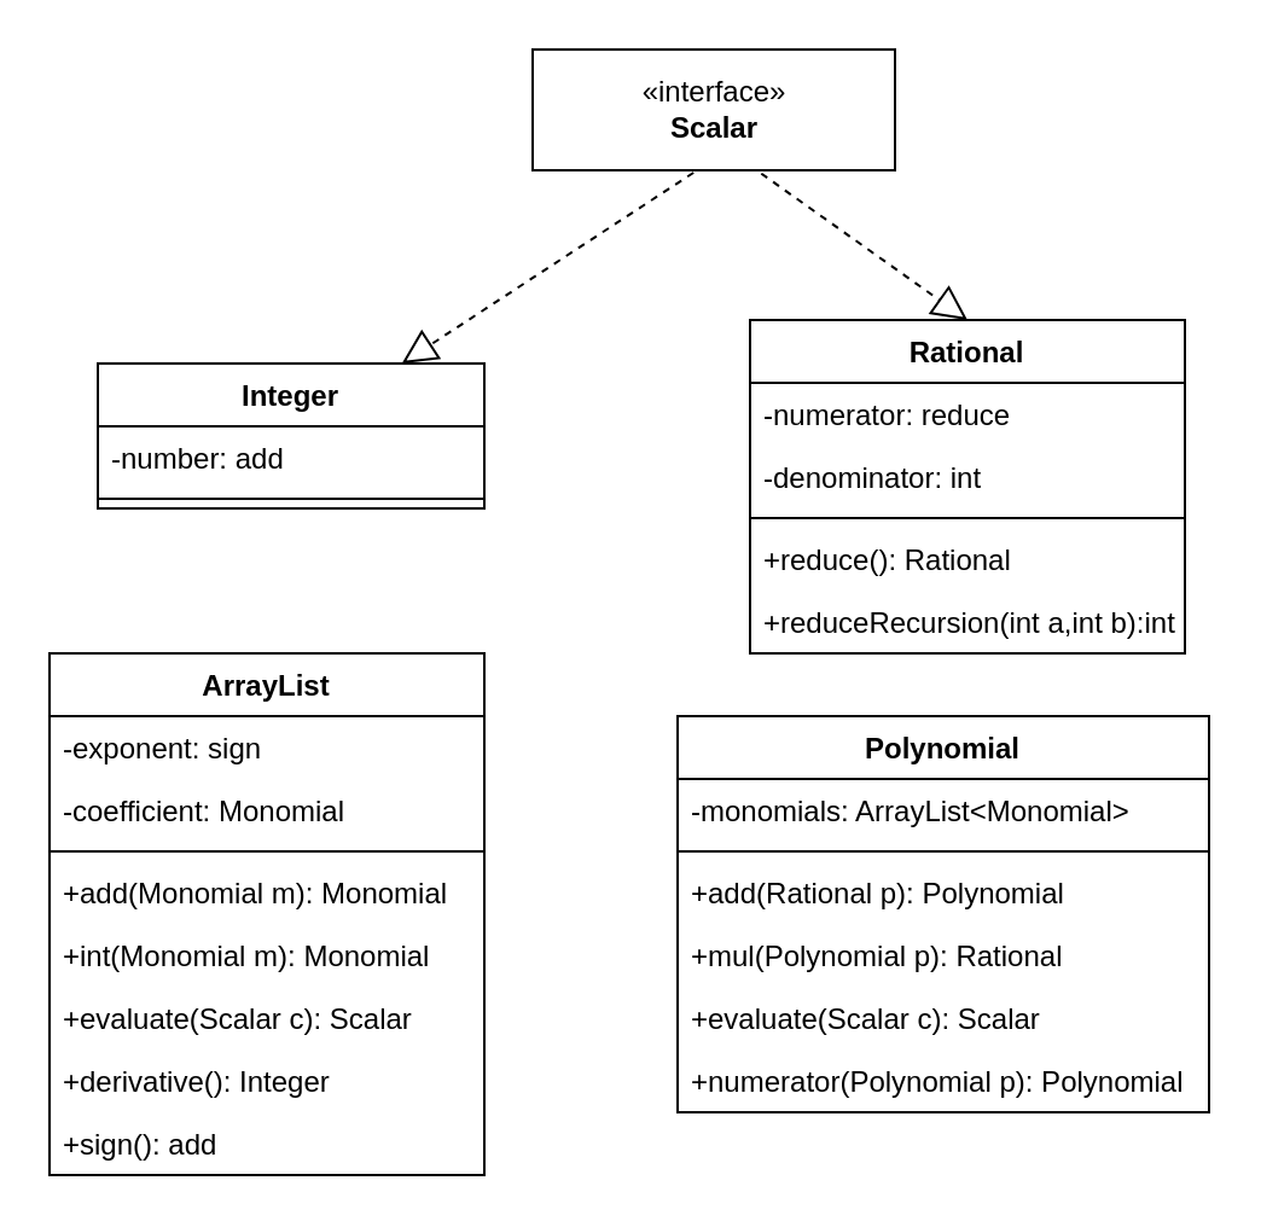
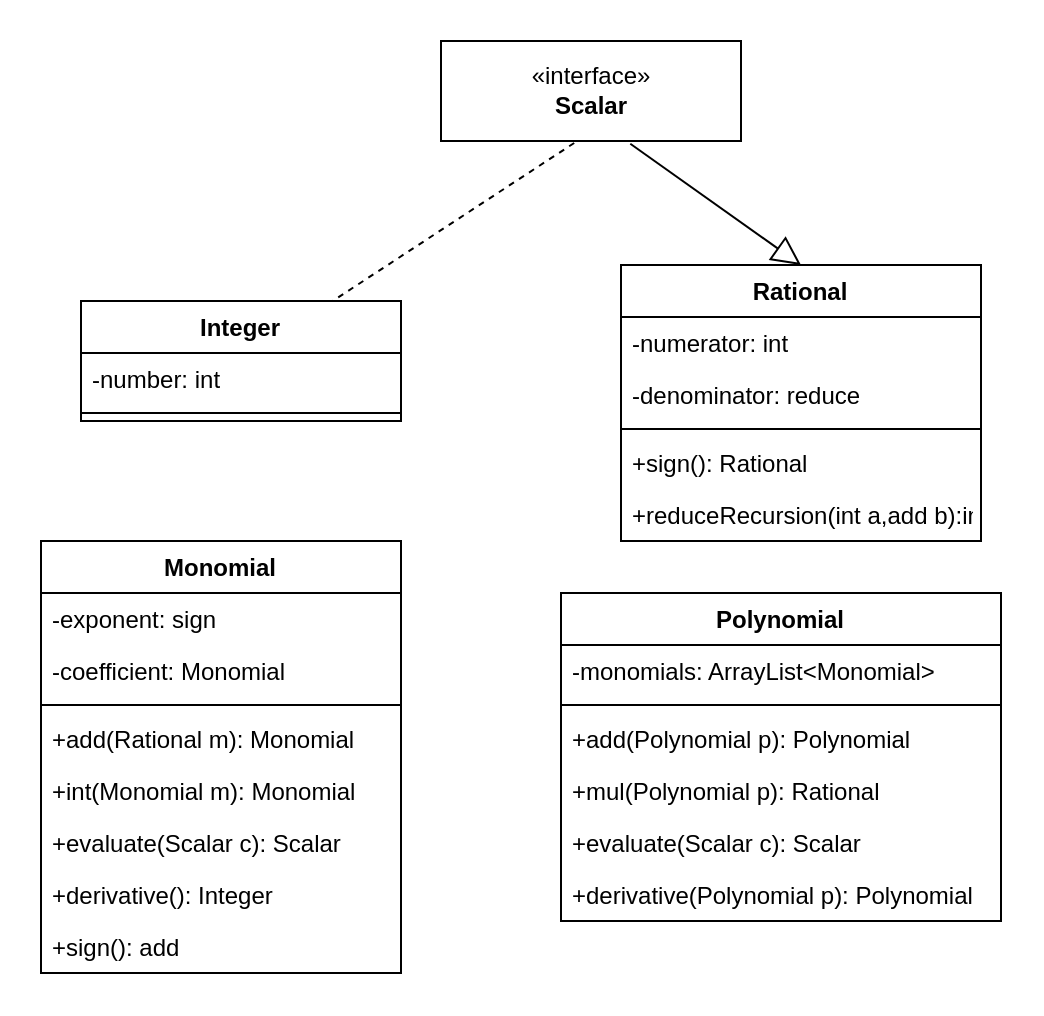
- <mxCell id="22" value="" style="endArrow=block;dashed=1;endFill=0;endSize=12;html=1;exitX=0.631;exitY=1.027;exitDx=0;exitDy=0;exitPerimeter=0;entryX=0.5;entryY=0;entryDx=0;entryDy=0;" edge="1" parent="1" source="2" target="3"><mxGeometry width="160" relative="1" as="geometry"><mxPoint x="390" y="71" as="sourcePoint" /><mxPoint x="394.153" y="160" as="targetPoint" /></mxGeometry></mxCell>
+ <mxCell id="22" value="" style="endArrow=block;dashed=0;endFill=0;endSize=12;html=1;exitX=0.631;exitY=1.027;exitDx=0;exitDy=0;exitPerimeter=0;entryX=0.5;entryY=0;entryDx=0;entryDy=0;" edge="1" parent="1" source="2" target="3"><mxGeometry width="160" relative="1" as="geometry"><mxPoint x="390" y="71" as="sourcePoint" /><mxPoint x="394.153" y="160" as="targetPoint" /></mxGeometry></mxCell>
- <mxCell id="21" value="" style="endArrow=block;dashed=1;endFill=0;endSize=12;html=1;exitX=0.444;exitY=1.02;exitDx=0;exitDy=0;exitPerimeter=0;" edge="1" parent="1" source="2" target="9"><mxGeometry width="160" relative="1" as="geometry"><mxPoint x="270" y="100" as="sourcePoint" /><mxPoint x="430" y="100" as="targetPoint" /></mxGeometry></mxCell>
+ <mxCell id="21" value="" style="endArrow=none;dashed=1;endFill=0;endSize=12;html=1;exitX=0.444;exitY=1.02;exitDx=0;exitDy=0;exitPerimeter=0;" edge="1" parent="1" source="2" target="9"><mxGeometry width="160" relative="1" as="geometry"><mxPoint x="270" y="100" as="sourcePoint" /><mxPoint x="430" y="100" as="targetPoint" /></mxGeometry></mxCell>
- <mxCell id="4" value="-numerator: reduce" style="text;strokeColor=none;fillColor=none;align=left;verticalAlign=top;spacingLeft=4;spacingRight=4;overflow=hidden;rotatable=0;points=[[0,0.5],[1,0.5]];portConstraint=eastwest;" vertex="1" parent="3"><mxGeometry y="26" width="180" height="26" as="geometry" /></mxCell>
+ <mxCell id="4" value="-numerator: int" style="text;strokeColor=none;fillColor=none;align=left;verticalAlign=top;spacingLeft=4;spacingRight=4;overflow=hidden;rotatable=0;points=[[0,0.5],[1,0.5]];portConstraint=eastwest;" vertex="1" parent="3"><mxGeometry y="26" width="180" height="26" as="geometry" /></mxCell>
- <mxCell id="10" value="-number: add" style="text;strokeColor=none;fillColor=none;align=left;verticalAlign=top;spacingLeft=4;spacingRight=4;overflow=hidden;rotatable=0;points=[[0,0.5],[1,0.5]];portConstraint=eastwest;" vertex="1" parent="9"><mxGeometry y="26" width="160" height="26" as="geometry" /></mxCell>
+ <mxCell id="10" value="-number: int" style="text;strokeColor=none;fillColor=none;align=left;verticalAlign=top;spacingLeft=4;spacingRight=4;overflow=hidden;rotatable=0;points=[[0,0.5],[1,0.5]];portConstraint=eastwest;" vertex="1" parent="9"><mxGeometry y="26" width="160" height="26" as="geometry" /></mxCell>
- <mxCell id="5" value="-denominator: int" style="text;strokeColor=none;fillColor=none;align=left;verticalAlign=top;spacingLeft=4;spacingRight=4;overflow=hidden;rotatable=0;points=[[0,0.5],[1,0.5]];portConstraint=eastwest;" vertex="1" parent="3"><mxGeometry y="52" width="180" height="26" as="geometry" /></mxCell>
+ <mxCell id="5" value="-denominator: reduce" style="text;strokeColor=none;fillColor=none;align=left;verticalAlign=top;spacingLeft=4;spacingRight=4;overflow=hidden;rotatable=0;points=[[0,0.5],[1,0.5]];portConstraint=eastwest;" vertex="1" parent="3"><mxGeometry y="52" width="180" height="26" as="geometry" /></mxCell>
- <mxCell id="7" value="+reduce(): Rational" style="text;strokeColor=none;fillColor=none;align=left;verticalAlign=top;spacingLeft=4;spacingRight=4;overflow=hidden;rotatable=0;points=[[0,0.5],[1,0.5]];portConstraint=eastwest;" vertex="1" parent="3"><mxGeometry y="86" width="180" height="26" as="geometry" /></mxCell>
+ <mxCell id="7" value="+sign(): Rational" style="text;strokeColor=none;fillColor=none;align=left;verticalAlign=top;spacingLeft=4;spacingRight=4;overflow=hidden;rotatable=0;points=[[0,0.5],[1,0.5]];portConstraint=eastwest;" vertex="1" parent="3"><mxGeometry y="86" width="180" height="26" as="geometry" /></mxCell>
- <mxCell id="8" value="+reduceRecursion(int a,int b):int" style="text;strokeColor=none;fillColor=none;align=left;verticalAlign=top;spacingLeft=4;spacingRight=4;overflow=hidden;rotatable=0;points=[[0,0.5],[1,0.5]];portConstraint=eastwest;" vertex="1" parent="3"><mxGeometry y="112" width="180" height="26" as="geometry" /></mxCell>
+ <mxCell id="8" value="+reduceRecursion(int a,add b):int" style="text;strokeColor=none;fillColor=none;align=left;verticalAlign=top;spacingLeft=4;spacingRight=4;overflow=hidden;rotatable=0;points=[[0,0.5],[1,0.5]];portConstraint=eastwest;" vertex="1" parent="3"><mxGeometry y="112" width="180" height="26" as="geometry" /></mxCell>
- <mxCell id="12" value="ArrayList" style="swimlane;fontStyle=1;align=center;verticalAlign=top;childLayout=stackLayout;horizontal=1;startSize=26;horizontalStack=0;resizeParent=1;resizeParentMax=0;resizeLast=0;collapsible=1;marginBottom=0;" vertex="1" parent="1"><mxGeometry x="20" y="270" width="180" height="216" as="geometry" /></mxCell>
+ <mxCell id="12" value="Monomial" style="swimlane;fontStyle=1;align=center;verticalAlign=top;childLayout=stackLayout;horizontal=1;startSize=26;horizontalStack=0;resizeParent=1;resizeParentMax=0;resizeLast=0;collapsible=1;marginBottom=0;" vertex="1" parent="1"><mxGeometry x="20" y="270" width="180" height="216" as="geometry" /></mxCell>
- <mxCell id="16" value="+add(Monomial m): Monomial" style="text;strokeColor=none;fillColor=none;align=left;verticalAlign=top;spacingLeft=4;spacingRight=4;overflow=hidden;rotatable=0;points=[[0,0.5],[1,0.5]];portConstraint=eastwest;" vertex="1" parent="12"><mxGeometry y="86" width="180" height="26" as="geometry" /></mxCell>
+ <mxCell id="16" value="+add(Rational m): Monomial" style="text;strokeColor=none;fillColor=none;align=left;verticalAlign=top;spacingLeft=4;spacingRight=4;overflow=hidden;rotatable=0;points=[[0,0.5],[1,0.5]];portConstraint=eastwest;" vertex="1" parent="12"><mxGeometry y="86" width="180" height="26" as="geometry" /></mxCell>
- <mxCell id="26" value="+add(Rational p): Polynomial" style="text;strokeColor=none;fillColor=none;align=left;verticalAlign=top;spacingLeft=4;spacingRight=4;overflow=hidden;rotatable=0;points=[[0,0.5],[1,0.5]];portConstraint=eastwest;" vertex="1" parent="23"><mxGeometry y="60" width="220" height="26" as="geometry" /></mxCell>
+ <mxCell id="26" value="+add(Polynomial p): Polynomial" style="text;strokeColor=none;fillColor=none;align=left;verticalAlign=top;spacingLeft=4;spacingRight=4;overflow=hidden;rotatable=0;points=[[0,0.5],[1,0.5]];portConstraint=eastwest;" vertex="1" parent="23"><mxGeometry y="60" width="220" height="26" as="geometry" /></mxCell>
- <mxCell id="29" value="+numerator(Polynomial p): Polynomial" style="text;strokeColor=none;fillColor=none;align=left;verticalAlign=top;spacingLeft=4;spacingRight=4;overflow=hidden;rotatable=0;points=[[0,0.5],[1,0.5]];portConstraint=eastwest;" vertex="1" parent="23"><mxGeometry y="138" width="220" height="26" as="geometry" /></mxCell>
+ <mxCell id="29" value="+derivative(Polynomial p): Polynomial" style="text;strokeColor=none;fillColor=none;align=left;verticalAlign=top;spacingLeft=4;spacingRight=4;overflow=hidden;rotatable=0;points=[[0,0.5],[1,0.5]];portConstraint=eastwest;" vertex="1" parent="23"><mxGeometry y="138" width="220" height="26" as="geometry" /></mxCell>
